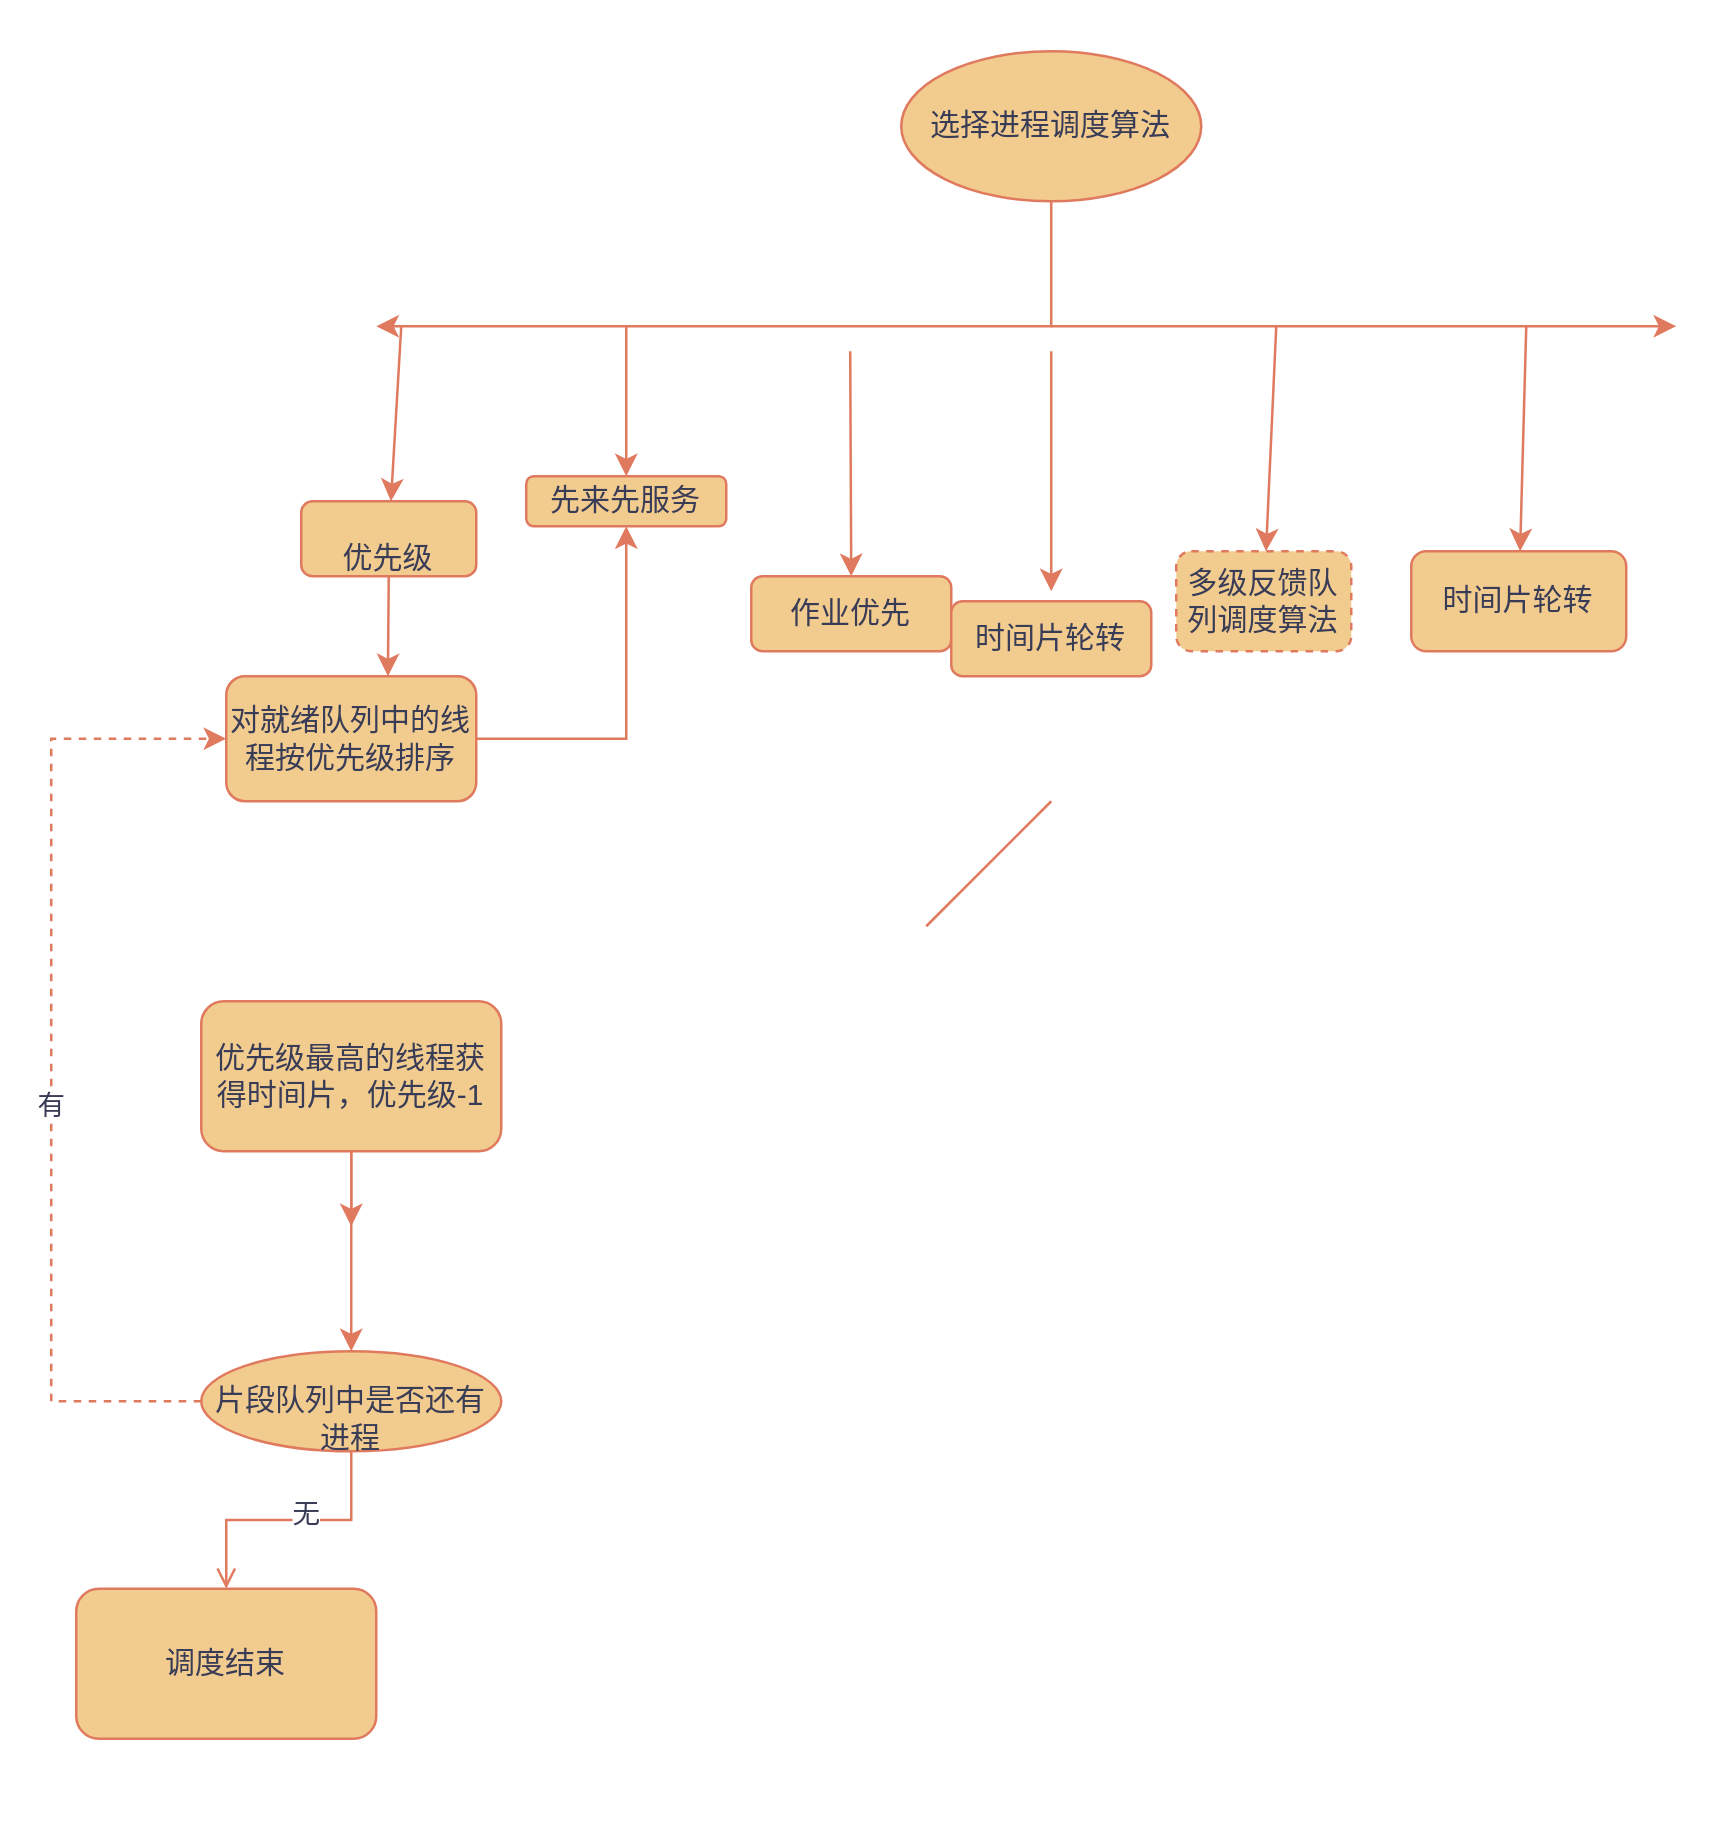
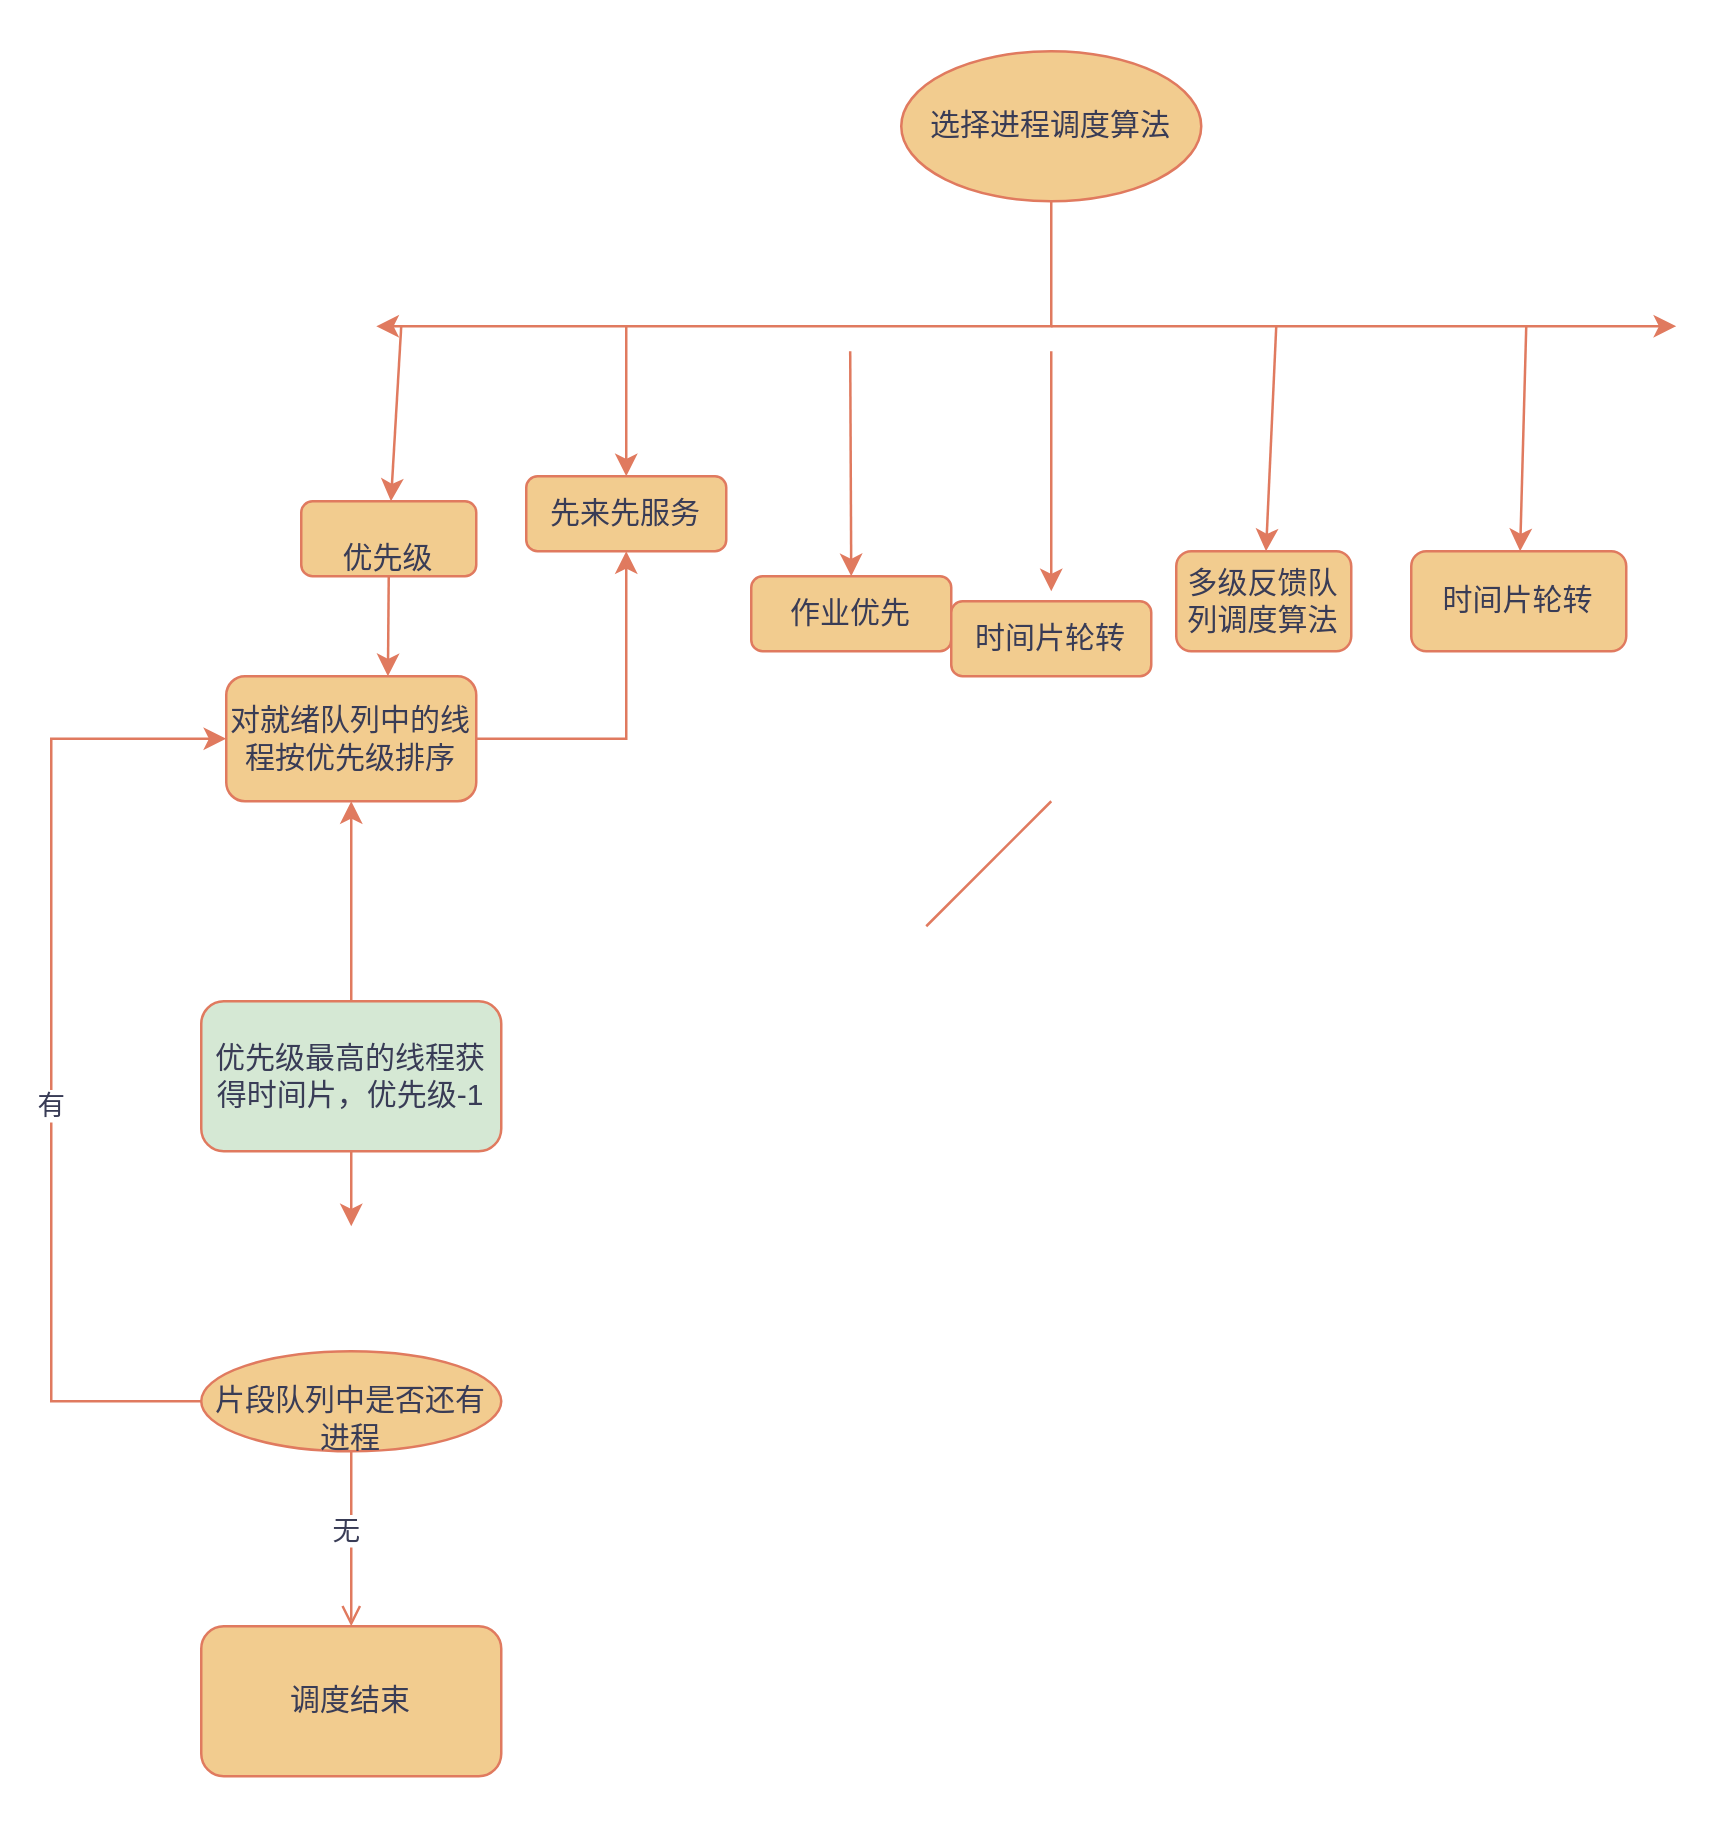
- <mxCell id="14" value="先来先服务" style="rounded=1;whiteSpace=wrap;html=1;labelBackgroundColor=none;fillColor=#F2CC8F;strokeColor=#E07A5F;fontColor=#393C56;" vertex="1" parent="1"><mxGeometry x="210" y="190" width="80" height="20" as="geometry" /></mxCell>
+ <mxCell id="14" value="先来先服务" style="rounded=1;whiteSpace=wrap;html=1;labelBackgroundColor=none;fillColor=#F2CC8F;strokeColor=#E07A5F;fontColor=#393C56;" vertex="1" parent="1"><mxGeometry x="210" y="190" width="80" height="30" as="geometry" /></mxCell>
- <mxCell id="12" value="多级反馈队列调度算法" style="rounded=1;whiteSpace=wrap;html=1;labelBackgroundColor=none;fillColor=#F2CC8F;strokeColor=#E07A5F;fontColor=#393C56;dashed=1;" vertex="1" parent="1"><mxGeometry x="470" y="220" width="70" height="40" as="geometry" /></mxCell>
+ <mxCell id="12" value="多级反馈队列调度算法" style="rounded=1;whiteSpace=wrap;html=1;labelBackgroundColor=none;fillColor=#F2CC8F;strokeColor=#E07A5F;fontColor=#393C56;" vertex="1" parent="1"><mxGeometry x="470" y="220" width="70" height="40" as="geometry" /></mxCell>
- <mxCell id="26" value="" style="endArrow=classic;html=1;rounded=0;strokeColor=#E07A5F;fontColor=#393C56;fillColor=#F2CC8F;edgeStyle=orthogonalEdgeStyle;exitX=0;exitY=0.5;exitDx=0;exitDy=0;entryX=0;entryY=0.5;entryDx=0;entryDy=0;dashed=1;" edge="1" parent="1" source="25" target="19"><mxGeometry width="50" height="50" relative="1" as="geometry"><mxPoint x="10" y="510" as="sourcePoint" /><mxPoint x="10" y="280" as="targetPoint" /><Array as="points"><mxPoint x="20" y="560" /><mxPoint x="20" y="295" /></Array></mxGeometry></mxCell>
+ <mxCell id="26" value="" style="endArrow=classic;html=1;rounded=0;strokeColor=#E07A5F;fontColor=#393C56;fillColor=#F2CC8F;edgeStyle=orthogonalEdgeStyle;exitX=0;exitY=0.5;exitDx=0;exitDy=0;entryX=0;entryY=0.5;entryDx=0;entryDy=0;" edge="1" parent="1" source="25" target="19"><mxGeometry width="50" height="50" relative="1" as="geometry"><mxPoint x="10" y="510" as="sourcePoint" /><mxPoint x="10" y="280" as="targetPoint" /><Array as="points"><mxPoint x="20" y="560" /><mxPoint x="20" y="295" /></Array></mxGeometry></mxCell>
- <mxCell id="22" value="优先级最高的线程获得时间片，优先级-1" style="whiteSpace=wrap;html=1;rounded=1;labelBackgroundColor=none;fillColor=#F2CC8F;strokeColor=#E07A5F;fontColor=#393C56;" vertex="1" parent="1"><mxGeometry x="80" y="400" width="120" height="60" as="geometry" /></mxCell>
+ <mxCell id="22" value="优先级最高的线程获得时间片，优先级-1" style="whiteSpace=wrap;html=1;rounded=1;labelBackgroundColor=none;fillColor=#d5e8d4;strokeColor=#E07A5F;fontColor=#393C56;" vertex="1" parent="1"><mxGeometry x="80" y="400" width="120" height="60" as="geometry" /></mxCell>
- <mxCell id="20" value="" style="edgeStyle=orthogonalEdgeStyle;rounded=0;orthogonalLoop=1;jettySize=auto;html=1;labelBackgroundColor=none;fontColor=default;strokeColor=#E07A5F;" edge="1" parent="1" source="22" target="25"><mxGeometry relative="1" as="geometry" /></mxCell>
+ <mxCell id="20" value="" style="edgeStyle=orthogonalEdgeStyle;rounded=0;orthogonalLoop=1;jettySize=auto;html=1;labelBackgroundColor=none;fontColor=default;strokeColor=#E07A5F;" edge="1" parent="1" source="22" target="19"><mxGeometry relative="1" as="geometry" /></mxCell>
- <mxCell id="29" value="调度结束" style="whiteSpace=wrap;html=1;fillColor=#F2CC8F;strokeColor=#E07A5F;fontColor=#393C56;rounded=1;labelBackgroundColor=none;" vertex="1" parent="1"><mxGeometry x="30" y="635" width="120" height="60" as="geometry" /></mxCell>
+ <mxCell id="29" value="调度结束" style="whiteSpace=wrap;html=1;fillColor=#F2CC8F;strokeColor=#E07A5F;fontColor=#393C56;rounded=1;labelBackgroundColor=none;" vertex="1" parent="1"><mxGeometry x="80" y="650" width="120" height="60" as="geometry" /></mxCell>
